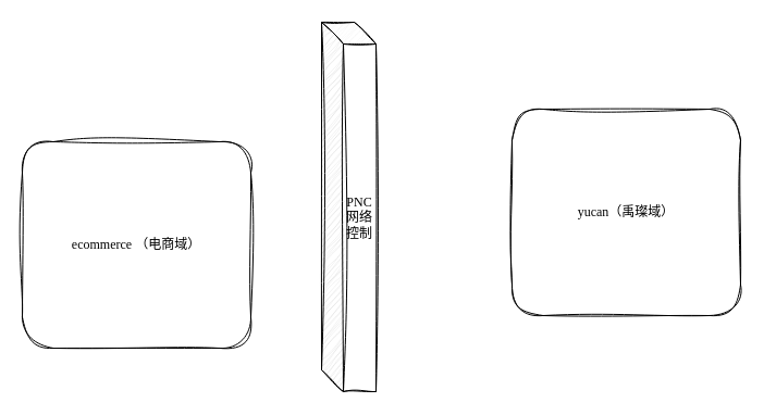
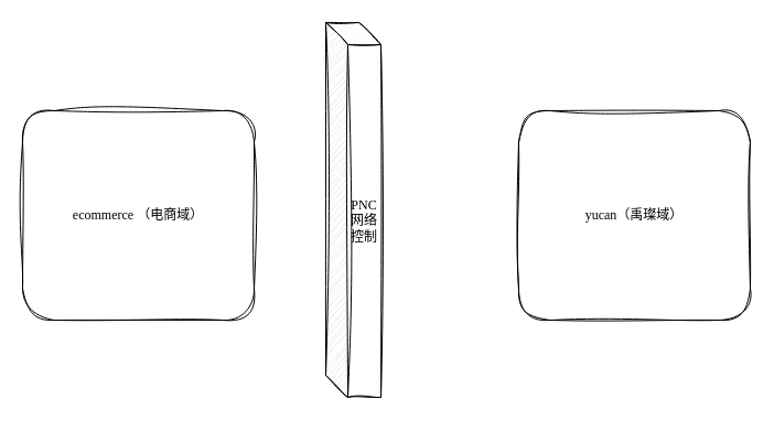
- <mxCell id="2" value="&lt;font face=&quot;Comic Sans MS&quot;&gt;ecommerce （电商域）&lt;/font&gt;" style="rounded=1;whiteSpace=wrap;html=1;sketch=1;curveFitting=1;jiggle=2;" vertex="1" parent="1"><mxGeometry x="20" y="130" width="210" height="190" as="geometry" /></mxCell>
+ <mxCell id="2" value="&lt;font face=&quot;Comic Sans MS&quot;&gt;ecommerce （电商域）&lt;/font&gt;" style="rounded=1;whiteSpace=wrap;html=1;sketch=1;curveFitting=1;jiggle=2;" vertex="1" parent="1"><mxGeometry x="20" y="100" width="210" height="190" as="geometry" /></mxCell>
